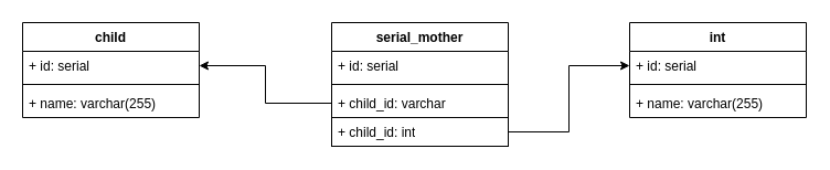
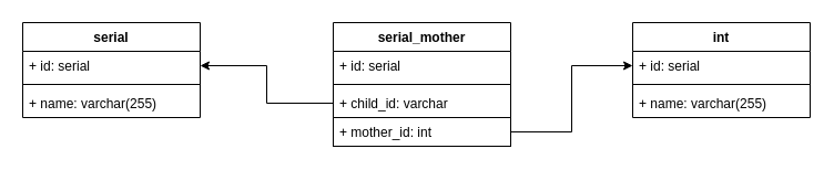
- <mxCell id="7" value="child" style="swimlane;fontStyle=1;align=center;verticalAlign=top;childLayout=stackLayout;horizontal=1;startSize=26;horizontalStack=0;resizeParent=1;resizeParentMax=0;resizeLast=0;collapsible=1;marginBottom=0;whiteSpace=wrap;html=1;" vertex="1" parent="1"><mxGeometry x="20" y="20" width="160" height="86" as="geometry" /></mxCell>
+ <mxCell id="7" value="serial" style="swimlane;fontStyle=1;align=center;verticalAlign=top;childLayout=stackLayout;horizontal=1;startSize=26;horizontalStack=0;resizeParent=1;resizeParentMax=0;resizeLast=0;collapsible=1;marginBottom=0;whiteSpace=wrap;html=1;" vertex="1" parent="1"><mxGeometry x="20" y="20" width="160" height="86" as="geometry" /></mxCell>
- <mxCell id="6" value="+&amp;nbsp;child_id: int" style="text;strokeColor=default;fillColor=none;align=left;verticalAlign=top;spacingLeft=4;spacingRight=4;overflow=hidden;rotatable=0;points=[[0,0.5],[1,0.5]];portConstraint=eastwest;whiteSpace=wrap;html=1;" vertex="1" parent="2"><mxGeometry y="86" width="160" height="26" as="geometry" /></mxCell>
+ <mxCell id="6" value="+&amp;nbsp;mother_id: int" style="text;strokeColor=default;fillColor=none;align=left;verticalAlign=top;spacingLeft=4;spacingRight=4;overflow=hidden;rotatable=0;points=[[0,0.5],[1,0.5]];portConstraint=eastwest;whiteSpace=wrap;html=1;" vertex="1" parent="2"><mxGeometry y="86" width="160" height="26" as="geometry" /></mxCell>
